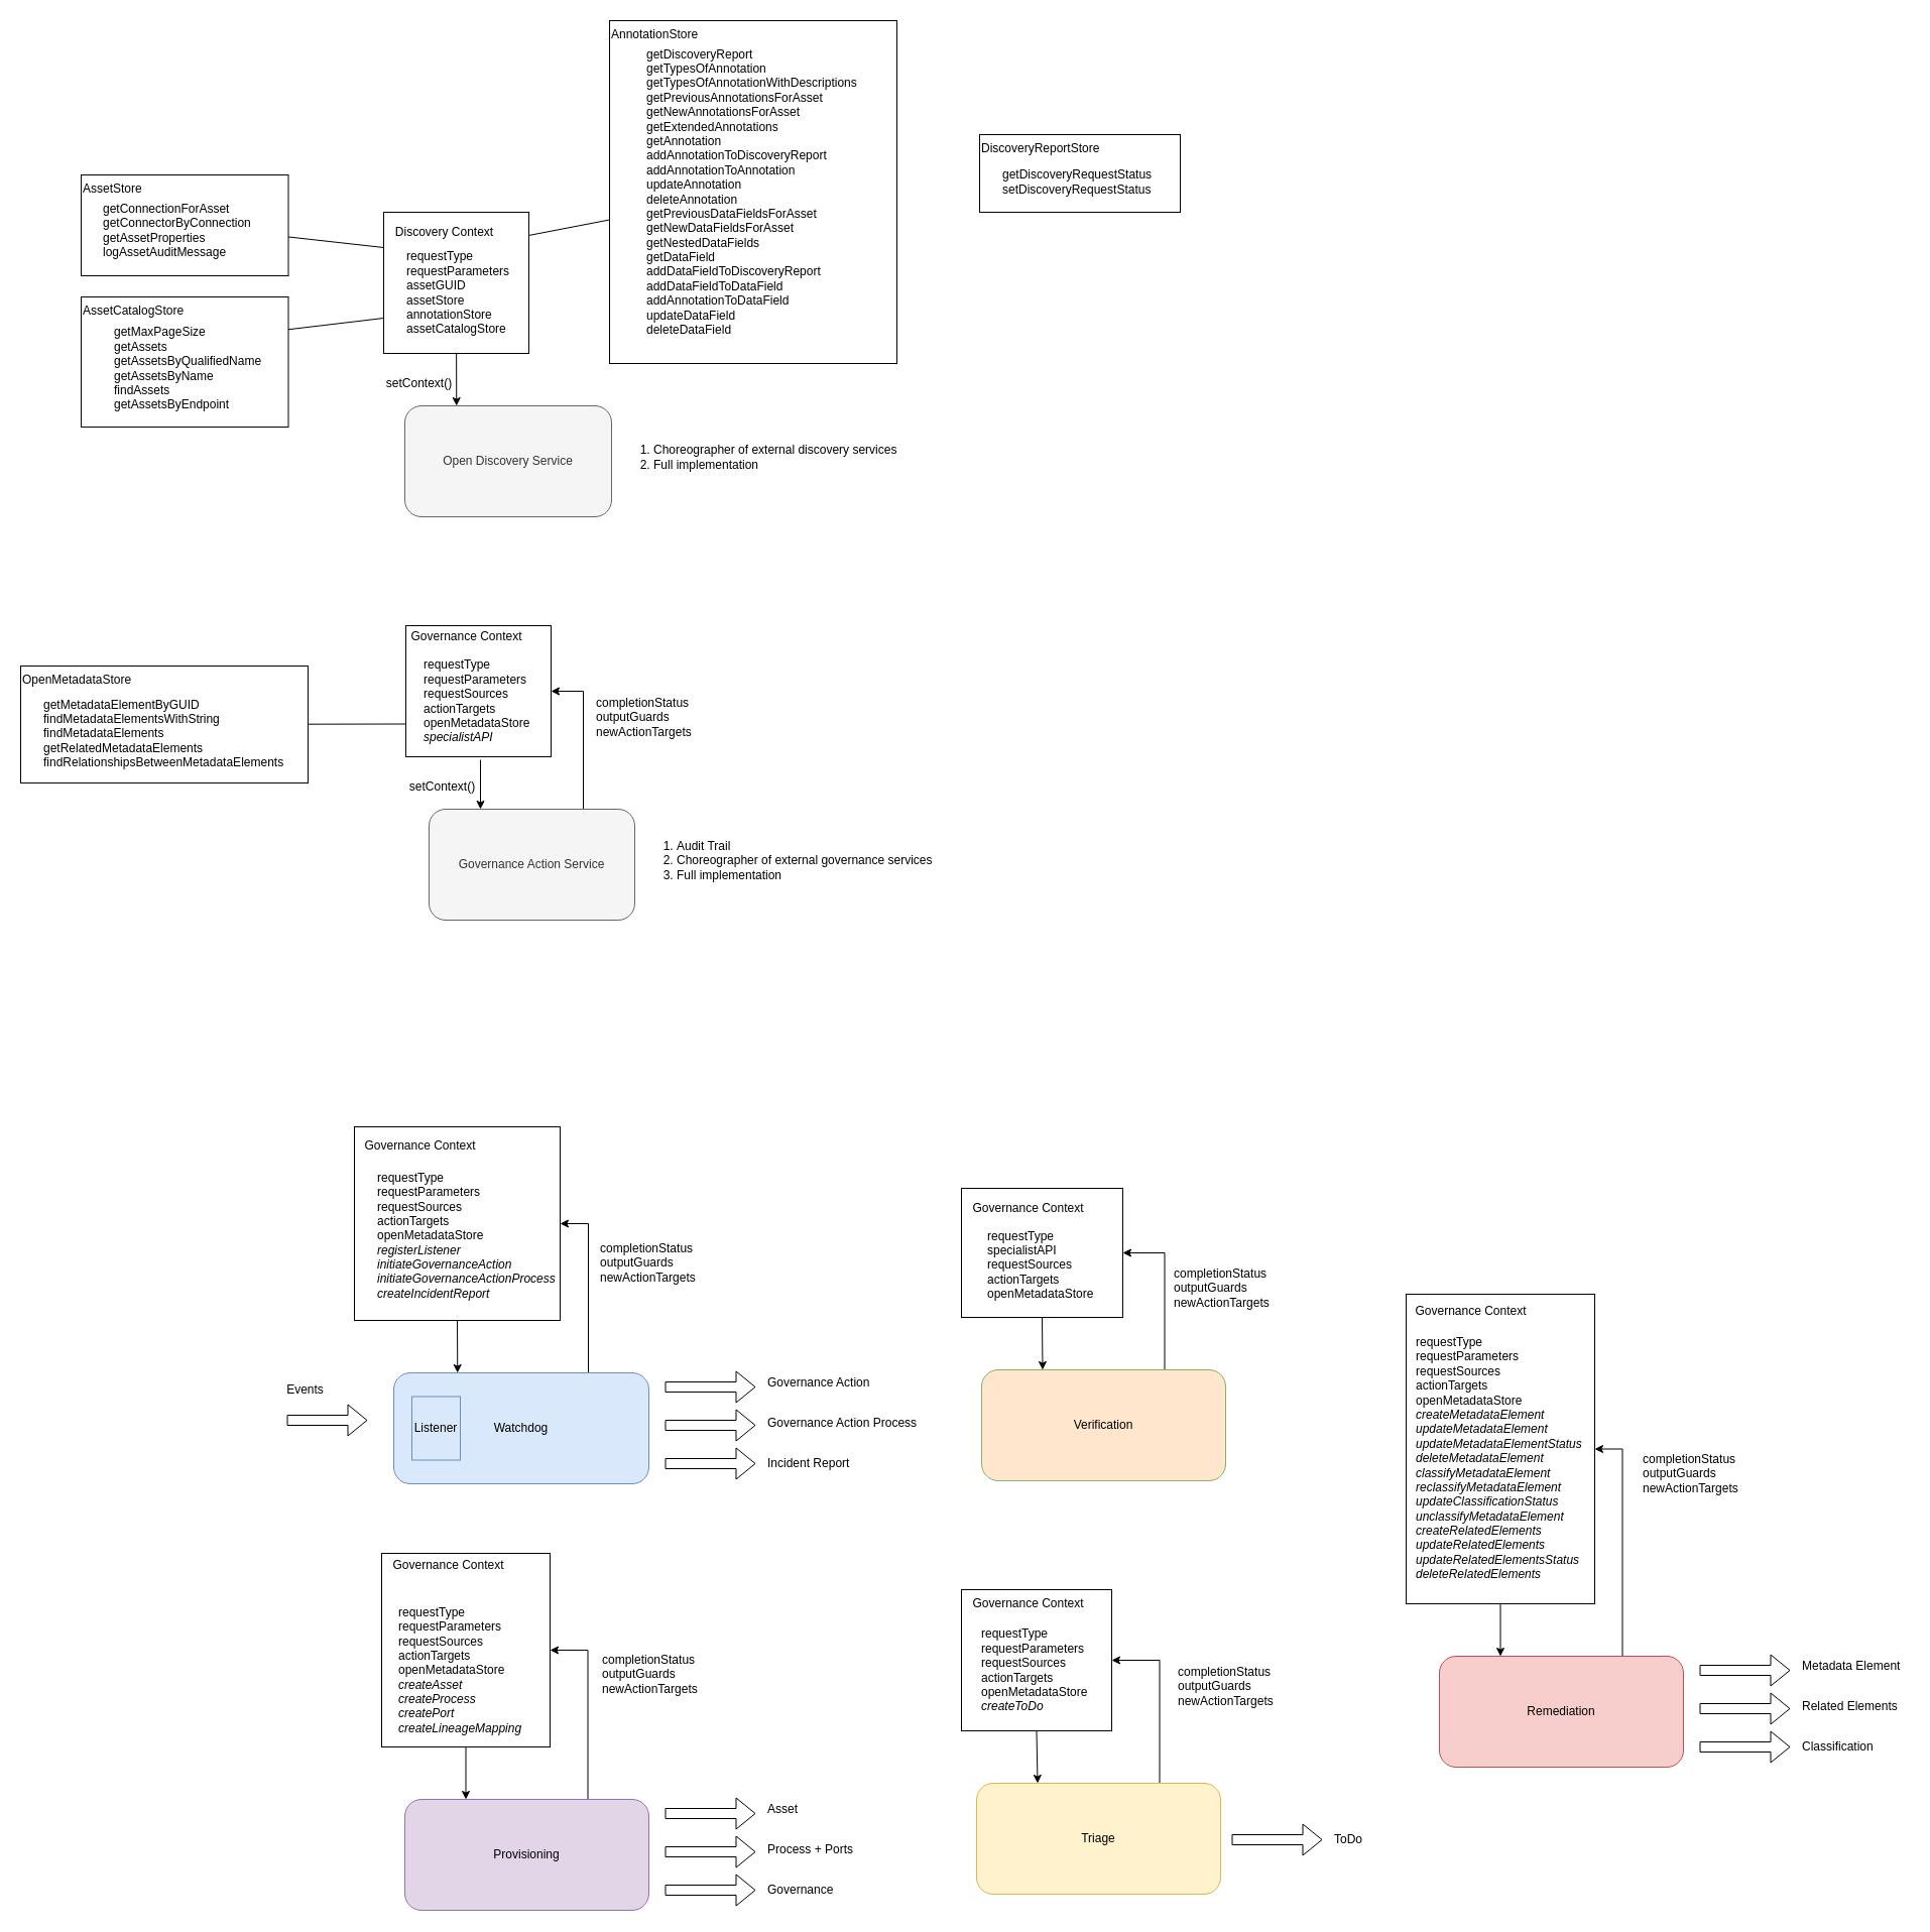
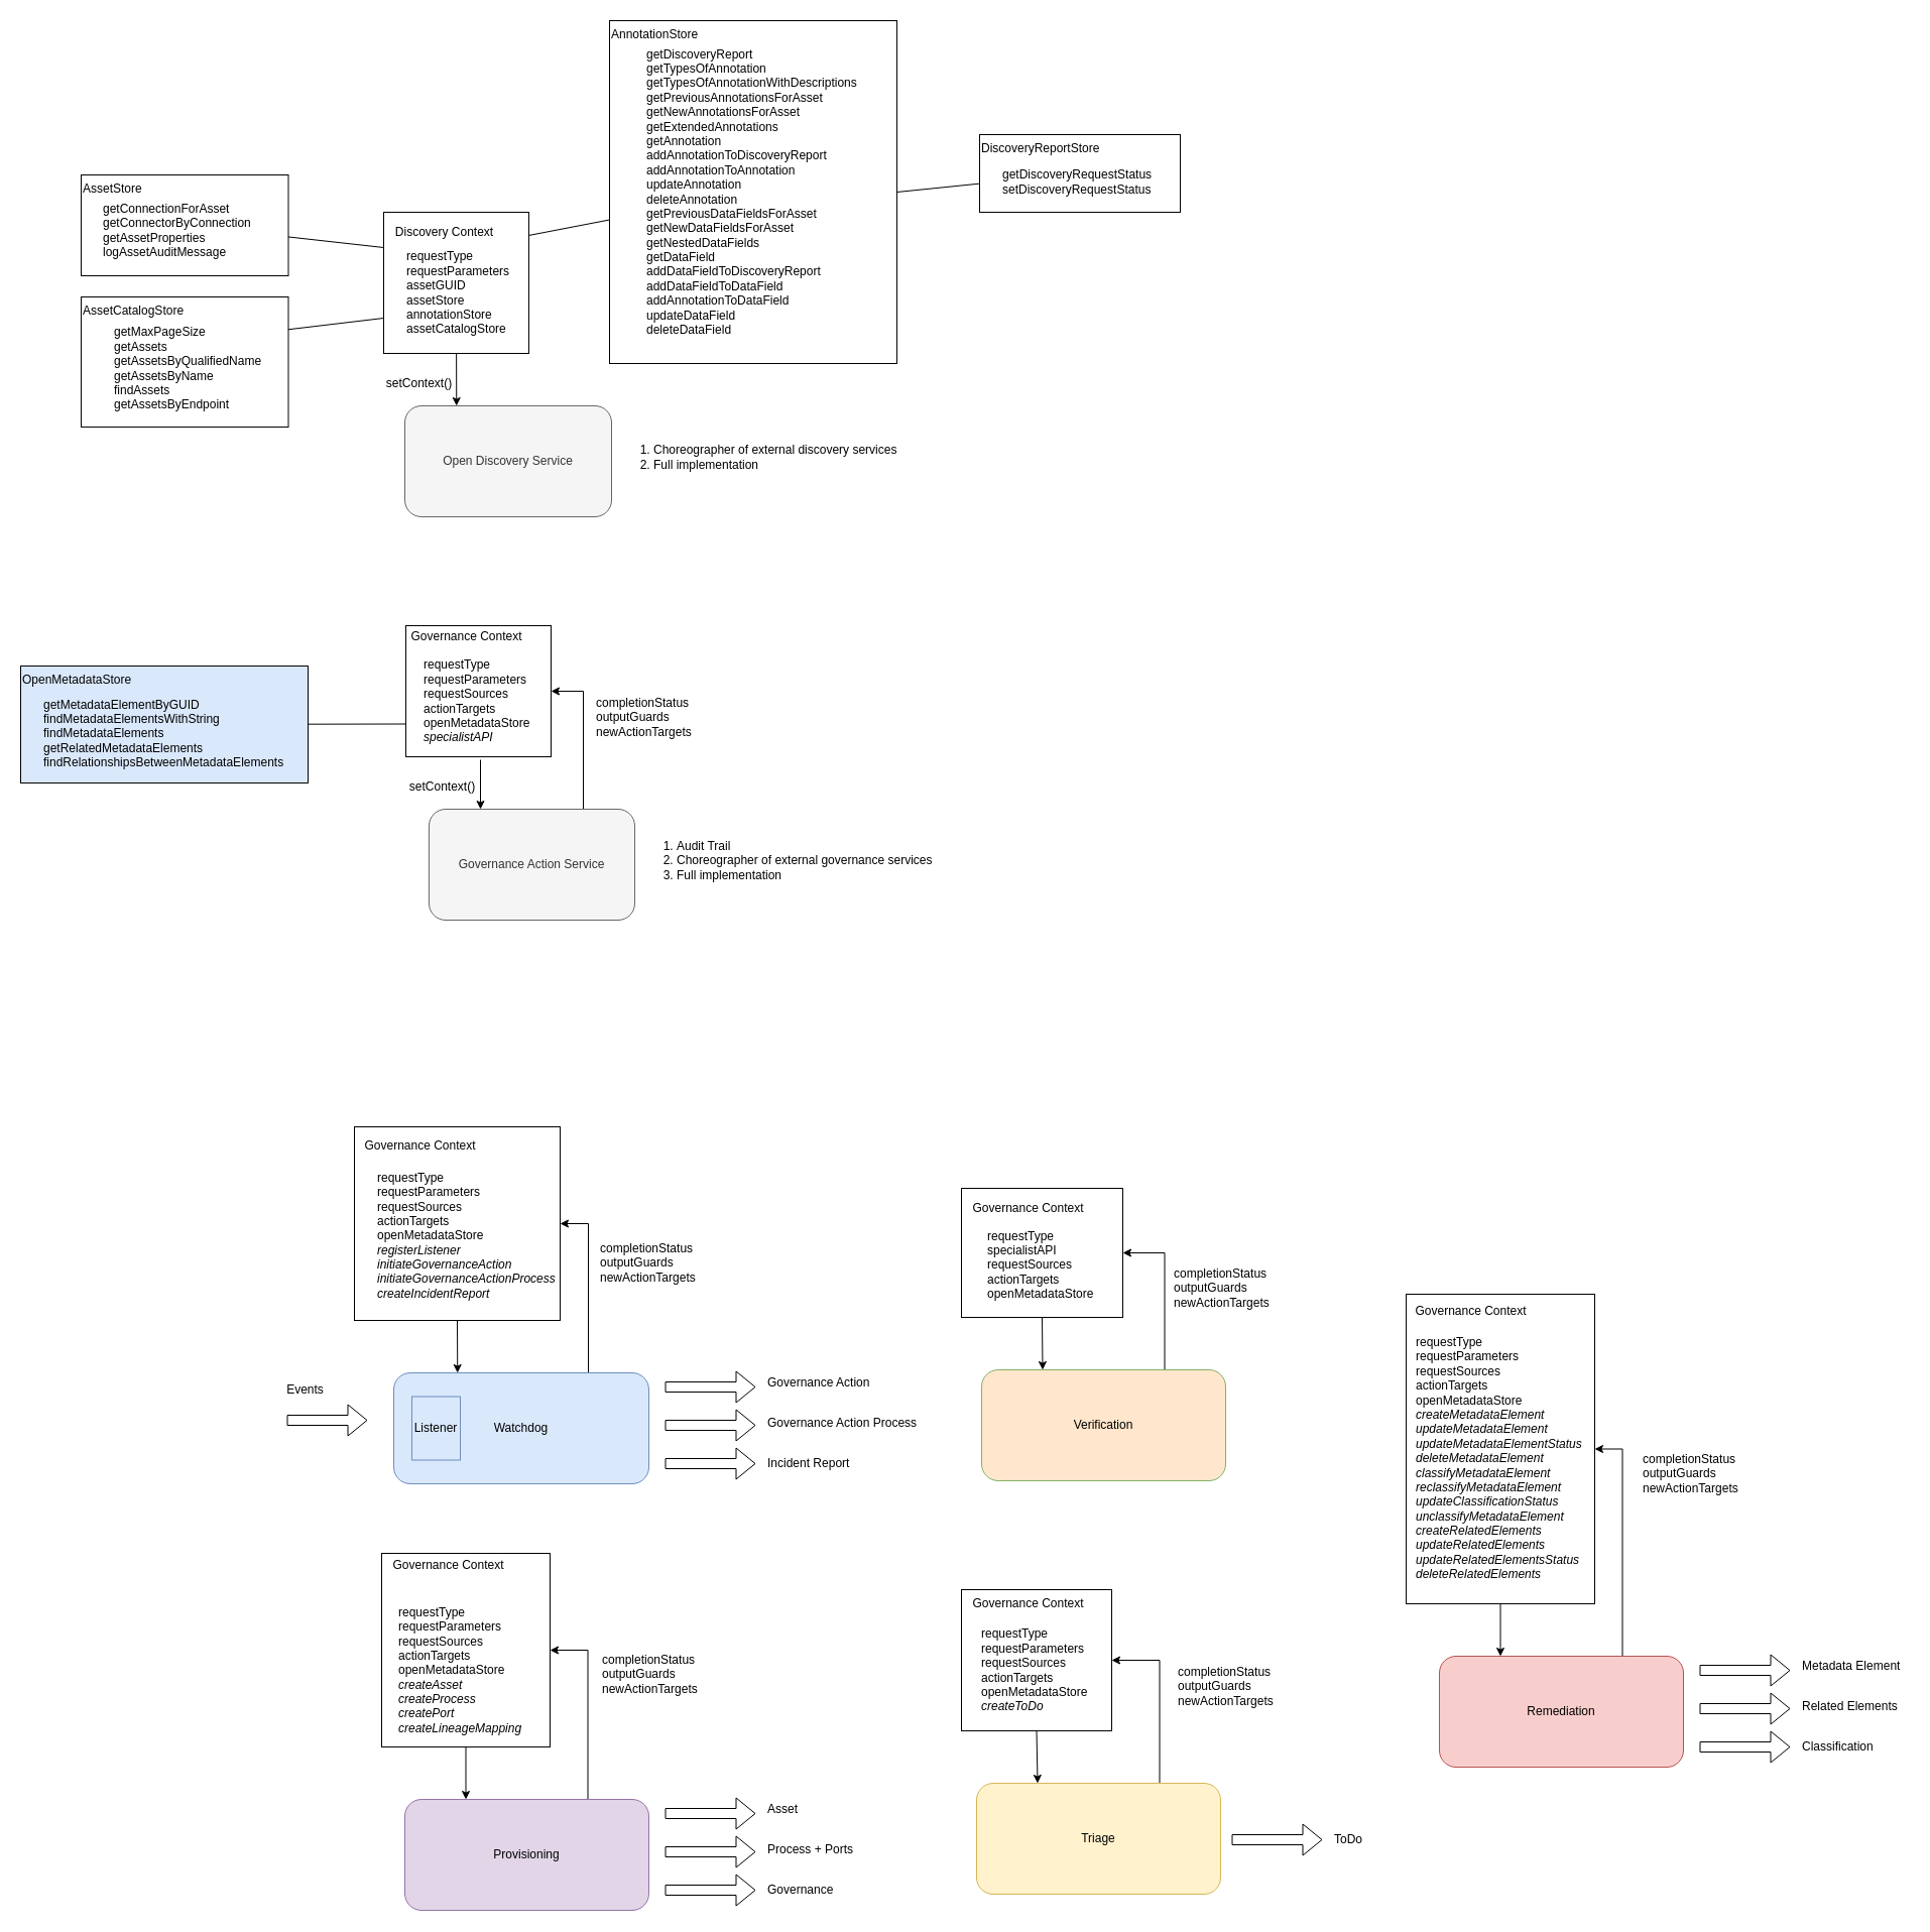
+ <mxCell id="88" style="edgeStyle=none;rounded=0;orthogonalLoop=1;jettySize=auto;html=1;entryX=1;entryY=0.5;entryDx=0;entryDy=0;endSize=4;endArrow=none;endFill=0;" edge="1" parent="1" source="89" target="83"><mxGeometry relative="1" as="geometry"><mxPoint x="1350.5" y="140" as="targetPoint" /></mxGeometry></mxCell>
- <mxCell id="64" value="OpenMetadataStore" style="rounded=0;whiteSpace=wrap;html=1;strokeColor=#000000;strokeWidth=1;align=left;verticalAlign=top;" vertex="1" parent="1"><mxGeometry x="20" y="660" width="285" height="116" as="geometry" /></mxCell>
+ <mxCell id="64" value="OpenMetadataStore" style="rounded=0;whiteSpace=wrap;html=1;strokeColor=#000000;strokeWidth=1;align=left;verticalAlign=top;fillColor=#dae8fc;" vertex="1" parent="1"><mxGeometry x="20" y="660" width="285" height="116" as="geometry" /></mxCell>
